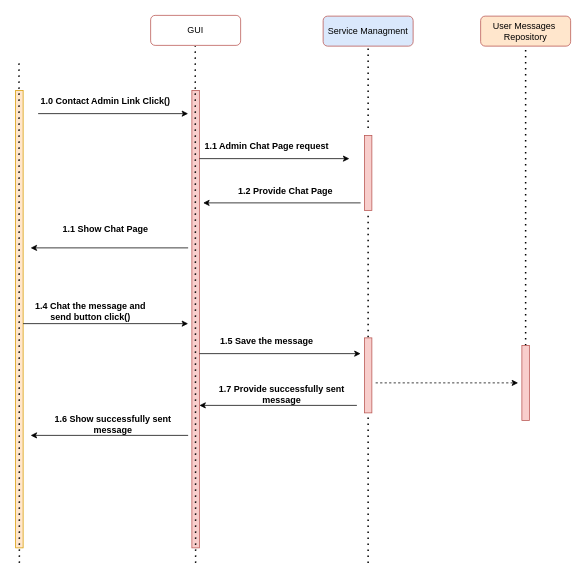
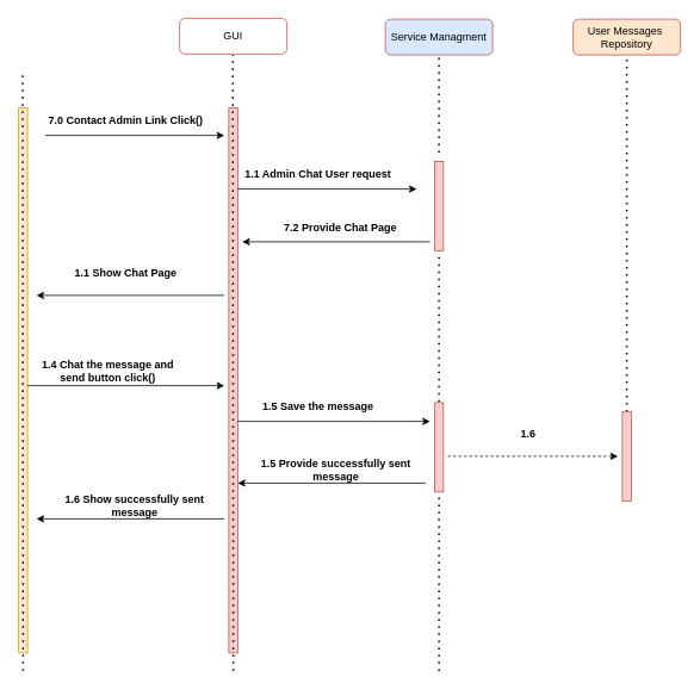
- <mxCell id="6" value="&lt;font style=&quot;font-size: 12px&quot;&gt;1.0 Contact Admin Link Click()&lt;/font&gt;" style="text;html=1;strokeColor=none;fillColor=none;align=center;verticalAlign=middle;whiteSpace=wrap;rounded=0;shadow=0;glass=0;sketch=0;fontSize=12;fontStyle=1" parent="1" vertex="1"><mxGeometry x="50" y="130" width="180" height="10" as="geometry" /></mxCell>
+ <mxCell id="6" value="&lt;font style=&quot;font-size: 12px&quot;&gt;7.0 Contact Admin Link Click()&lt;/font&gt;" style="text;html=1;strokeColor=none;fillColor=none;align=center;verticalAlign=middle;whiteSpace=wrap;rounded=0;shadow=0;glass=0;sketch=0;fontSize=12;fontStyle=1" parent="1" vertex="1"><mxGeometry x="50" y="130" width="180" height="10" as="geometry" /></mxCell>
- <mxCell id="12" value="&lt;font style=&quot;font-size: 12px&quot;&gt;1.1 Admin Chat Page request&lt;/font&gt;" style="text;html=1;strokeColor=none;fillColor=none;align=center;verticalAlign=middle;whiteSpace=wrap;rounded=0;shadow=0;glass=0;sketch=0;fontSize=12;fontStyle=1" parent="1" vertex="1"><mxGeometry x="265" y="190" width="180" height="10" as="geometry" /></mxCell>
+ <mxCell id="12" value="&lt;font style=&quot;font-size: 12px&quot;&gt;1.1 Admin Chat User request&lt;/font&gt;" style="text;html=1;strokeColor=none;fillColor=none;align=center;verticalAlign=middle;whiteSpace=wrap;rounded=0;shadow=0;glass=0;sketch=0;fontSize=12;fontStyle=1" parent="1" vertex="1"><mxGeometry x="265" y="190" width="180" height="10" as="geometry" /></mxCell>
- <mxCell id="14" value="&lt;font style=&quot;font-size: 12px&quot;&gt;1.2 Provide Chat Page&lt;/font&gt;" style="text;html=1;strokeColor=none;fillColor=none;align=center;verticalAlign=middle;whiteSpace=wrap;rounded=0;shadow=0;glass=0;sketch=0;fontSize=12;fontStyle=1" parent="1" vertex="1"><mxGeometry x="290" y="250" width="180" height="10" as="geometry" /></mxCell>
+ <mxCell id="14" value="&lt;font style=&quot;font-size: 12px&quot;&gt;7.2 Provide Chat Page&lt;/font&gt;" style="text;html=1;strokeColor=none;fillColor=none;align=center;verticalAlign=middle;whiteSpace=wrap;rounded=0;shadow=0;glass=0;sketch=0;fontSize=12;fontStyle=1" parent="1" vertex="1"><mxGeometry x="290" y="250" width="180" height="10" as="geometry" /></mxCell>
+ <mxCell id="33" value="&lt;b&gt;&lt;font style=&quot;font-size: 12px&quot;&gt;1.6&lt;/font&gt;&lt;/b&gt;" style="text;html=1;strokeColor=none;fillColor=none;align=center;verticalAlign=middle;whiteSpace=wrap;rounded=0;" parent="1" vertex="1"><mxGeometry x="560" y="470" width="60" height="30" as="geometry" /></mxCell>
- <mxCell id="24" value="&lt;font style=&quot;font-size: 12px&quot;&gt;1.7 Provide successfully sent message&lt;/font&gt;" style="text;html=1;strokeColor=none;fillColor=none;align=center;verticalAlign=middle;whiteSpace=wrap;rounded=0;shadow=0;glass=0;sketch=0;fontSize=12;fontStyle=1" parent="1" vertex="1"><mxGeometry x="285" y="520" width="180" height="10" as="geometry" /></mxCell>
+ <mxCell id="24" value="&lt;font style=&quot;font-size: 12px&quot;&gt;1.5 Provide successfully sent message&lt;/font&gt;" style="text;html=1;strokeColor=none;fillColor=none;align=center;verticalAlign=middle;whiteSpace=wrap;rounded=0;shadow=0;glass=0;sketch=0;fontSize=12;fontStyle=1" parent="1" vertex="1"><mxGeometry x="285" y="520" width="180" height="10" as="geometry" /></mxCell>
